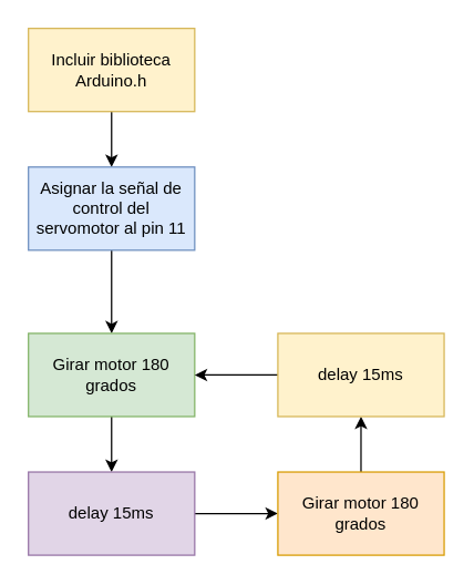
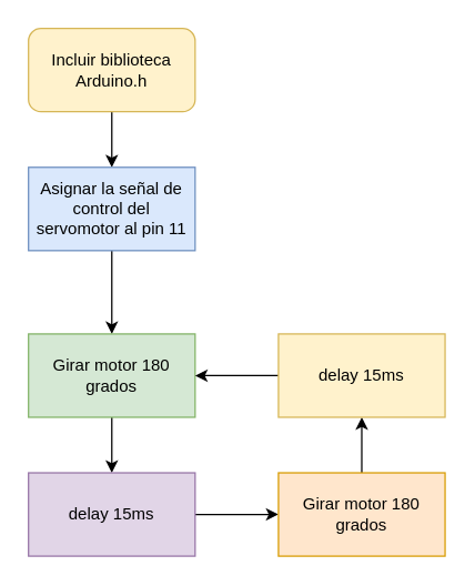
- <mxCell id="3" value="Incluir biblioteca Arduino.h" style="rounded=0;whiteSpace=wrap;html=1;fillColor=#fff2cc;strokeColor=#d6b656;" vertex="1" parent="1"><mxGeometry x="20" y="20" width="120" height="60" as="geometry" /></mxCell>
+ <mxCell id="3" value="Incluir biblioteca Arduino.h" style="whiteSpace=wrap;html=1;fillColor=#fff2cc;strokeColor=#d6b656;rounded=1;" vertex="1" parent="1"><mxGeometry x="20" y="20" width="120" height="60" as="geometry" /></mxCell>
